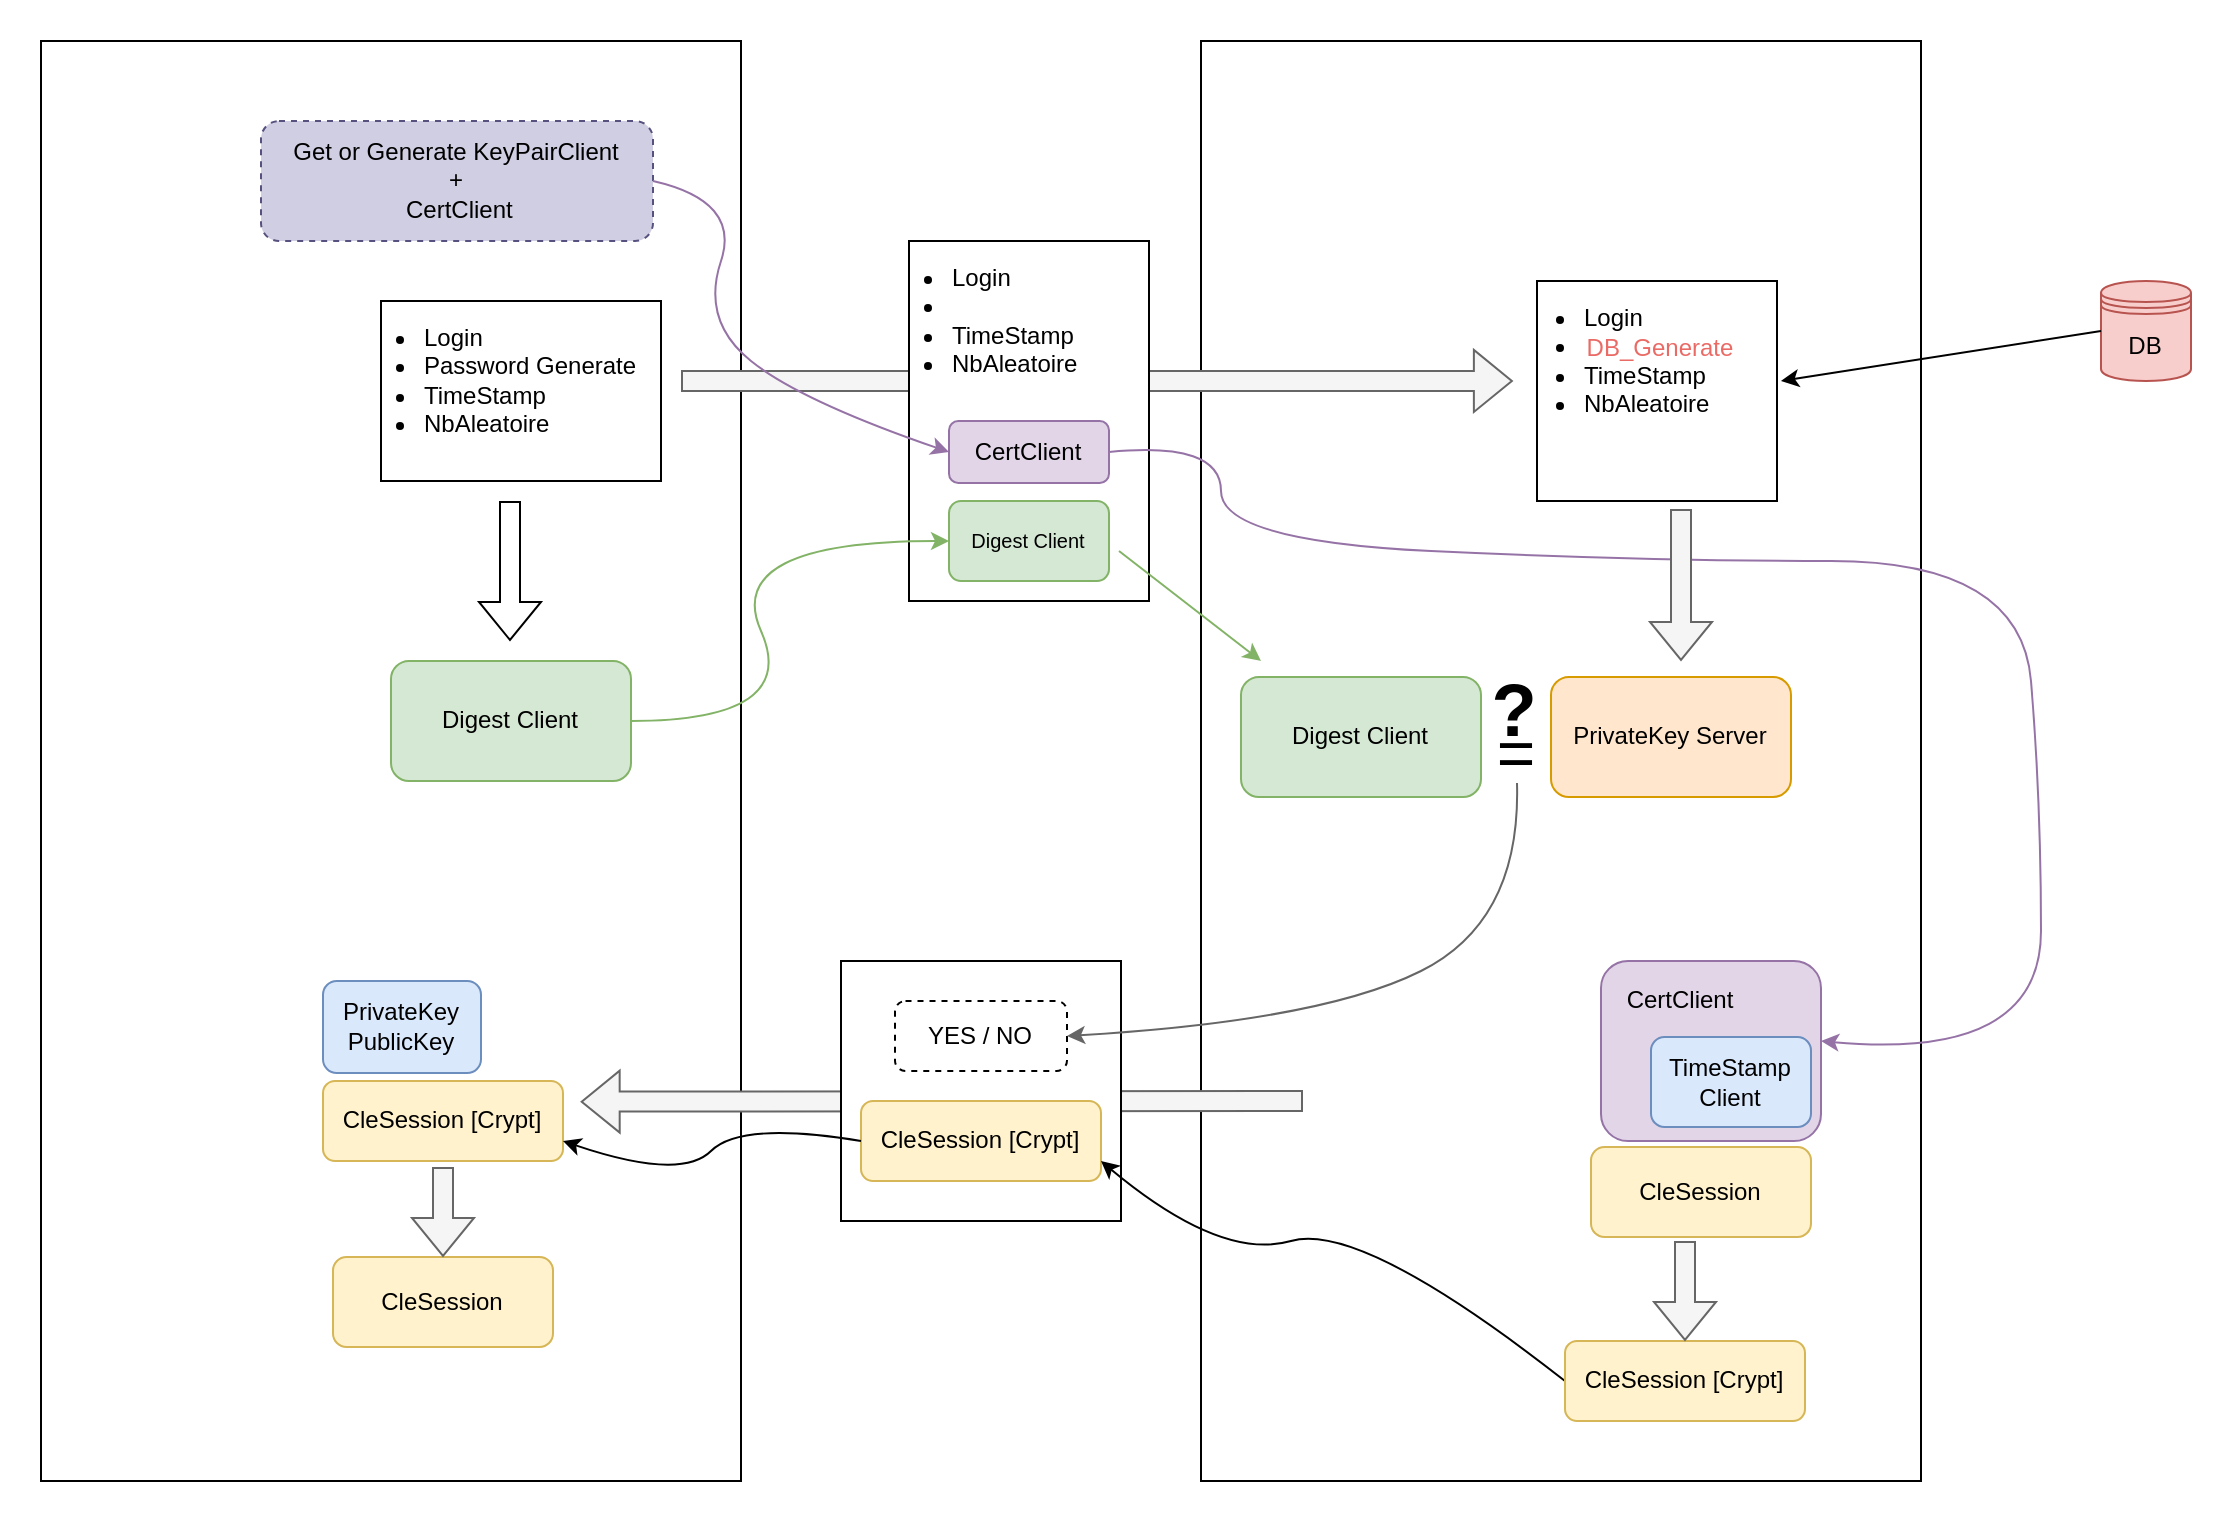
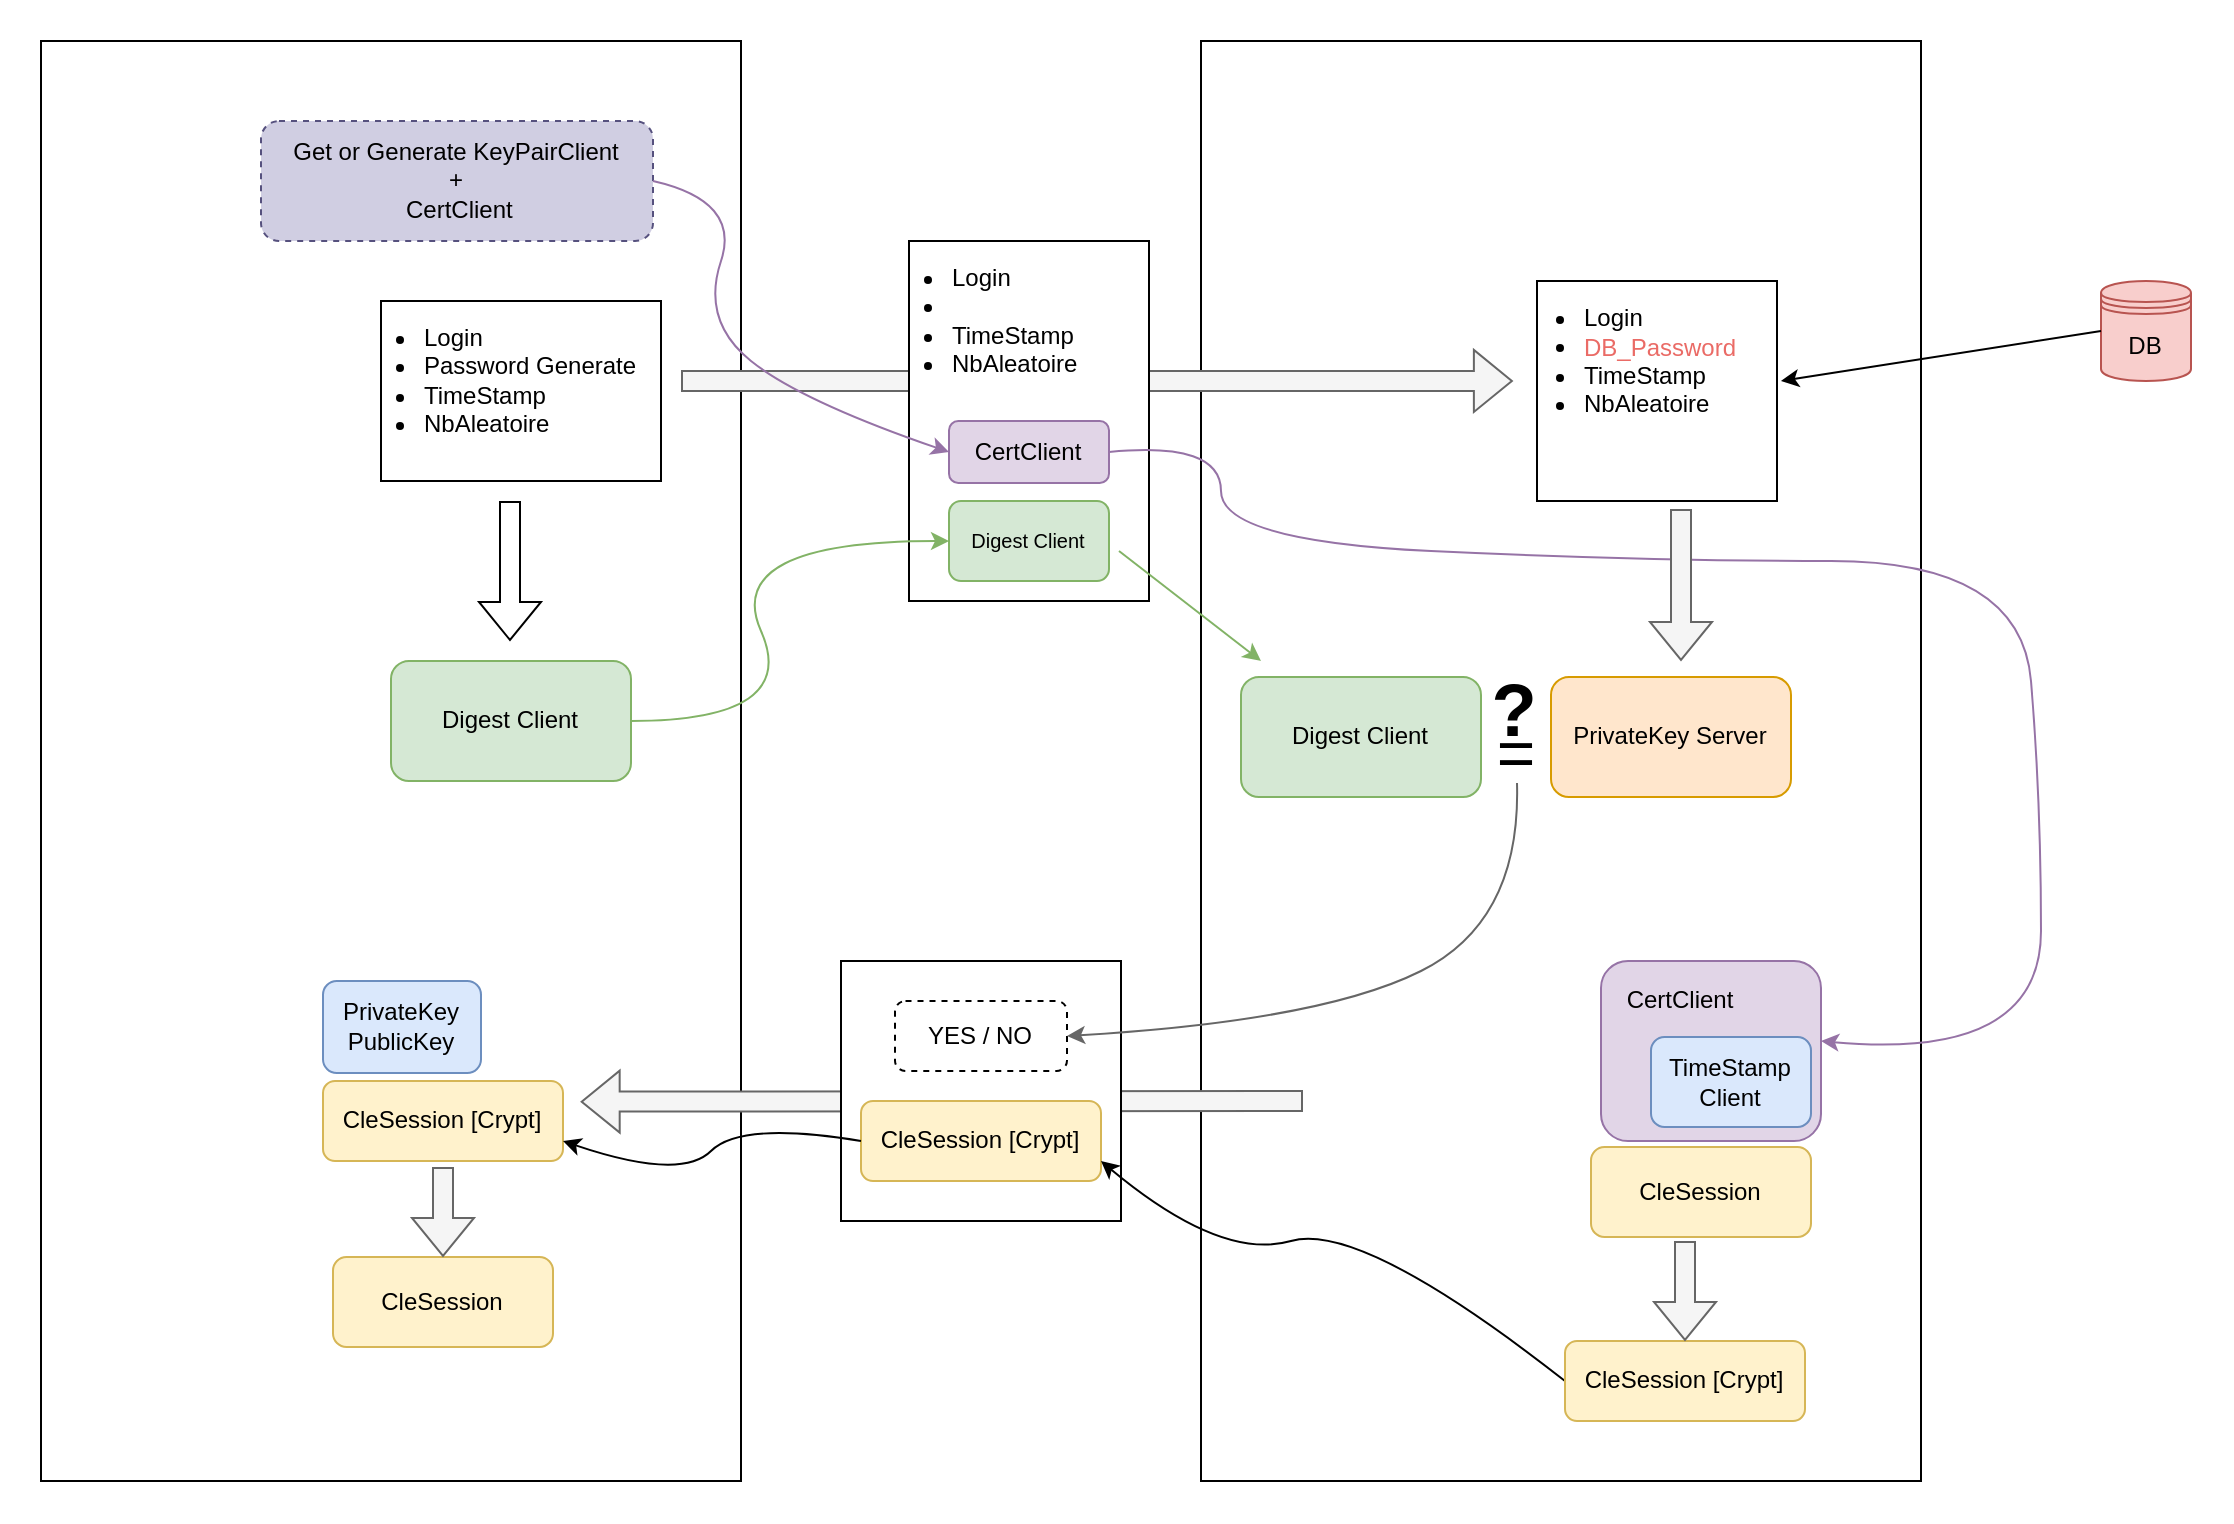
- <mxCell id="13" value="&lt;span style=&quot;background-color: initial; text-align: left;&quot;&gt;&lt;font color=&quot;#ea6b66&quot;&gt;DB_Generate&lt;/font&gt;&lt;/span&gt;" style="rounded=1;whiteSpace=wrap;html=1;fillColor=none;strokeColor=none;" vertex="1" parent="10"><mxGeometry x="35" y="39" width="90" height="30" as="geometry" /></mxCell>
+ <mxCell id="13" value="&lt;span style=&quot;background-color: initial; text-align: left;&quot;&gt;&lt;font color=&quot;#ea6b66&quot;&gt;DB_Password&lt;/font&gt;&lt;/span&gt;" style="rounded=1;whiteSpace=wrap;html=1;fillColor=none;strokeColor=none;" vertex="1" parent="10"><mxGeometry x="35" y="39" width="90" height="30" as="geometry" /></mxCell>
